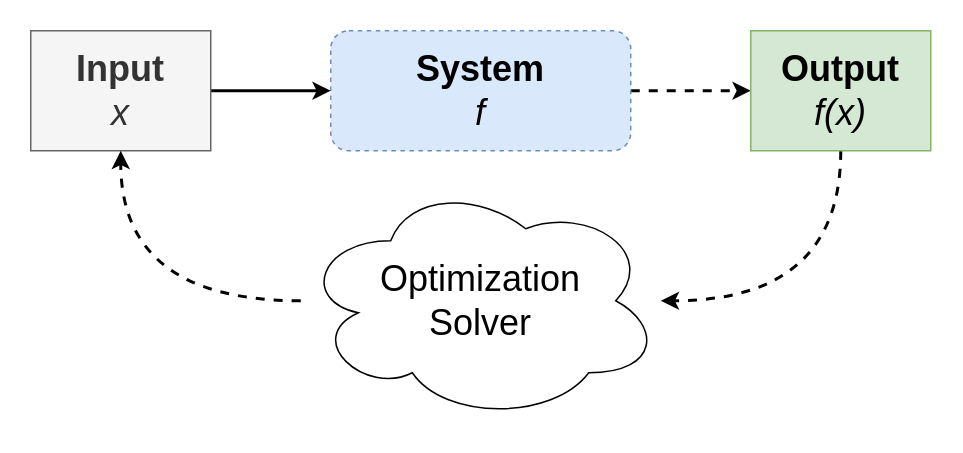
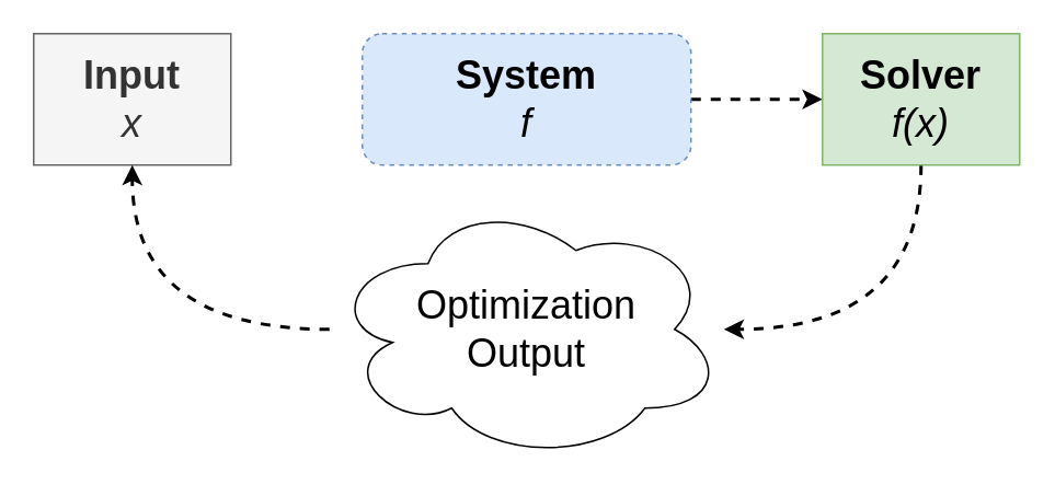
- <mxCell id="4" style="edgeStyle=none;html=1;exitX=1;exitY=0.5;exitDx=0;exitDy=0;entryX=0;entryY=0.5;entryDx=0;entryDy=0;fontSize=24;strokeWidth=2;" edge="1" parent="1" source="5" target="3"><mxGeometry relative="1" as="geometry" /></mxCell>
- <mxCell id="7" value="&lt;b&gt;Output&lt;br&gt;&lt;/b&gt;&lt;i&gt;f(x)&lt;/i&gt;" style="text;html=1;align=center;verticalAlign=middle;whiteSpace=wrap;rounded=0;strokeWidth=1;fontSize=24;fillColor=#d5e8d4;strokeColor=#82b366;" vertex="1" parent="1"><mxGeometry x="500" y="20" width="120" height="80" as="geometry" /></mxCell>
+ <mxCell id="7" value="&lt;b&gt;Solver&lt;br&gt;&lt;/b&gt;&lt;i&gt;f(x)&lt;/i&gt;" style="text;html=1;align=center;verticalAlign=middle;whiteSpace=wrap;rounded=0;strokeWidth=1;fontSize=24;fillColor=#d5e8d4;strokeColor=#82b366;" vertex="1" parent="1"><mxGeometry x="500" y="20" width="120" height="80" as="geometry" /></mxCell>
- <mxCell id="9" value="Optimization&lt;br&gt;Solver" style="ellipse;shape=cloud;whiteSpace=wrap;html=1;strokeWidth=1;fontSize=24;" vertex="1" parent="1"><mxGeometry x="200" y="120" width="240" height="160" as="geometry" /></mxCell>
+ <mxCell id="9" value="Optimization&lt;br&gt;Output" style="ellipse;shape=cloud;whiteSpace=wrap;html=1;strokeWidth=1;fontSize=24;" vertex="1" parent="1"><mxGeometry x="200" y="120" width="240" height="160" as="geometry" /></mxCell>
